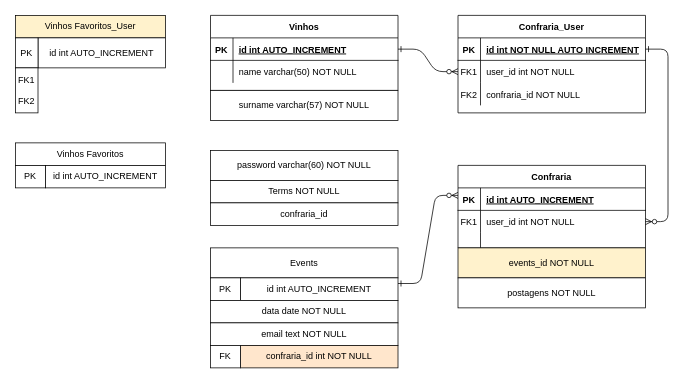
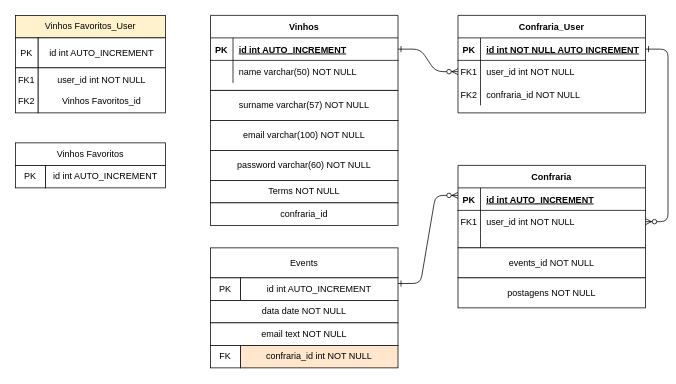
+ <mxCell id="52" value="&lt;div&gt;user_id int NOT NULL&lt;/div&gt;&lt;div&gt;&lt;br&gt;&lt;/div&gt;&lt;div&gt;Vinhos Favoritos_id&lt;br&gt;&lt;/div&gt;" style="rounded=0;whiteSpace=wrap;html=1;" vertex="1" parent="1"><mxGeometry x="50" y="90" width="170" height="60" as="geometry" /></mxCell>
+ <mxCell id="32" value="email varchar(100) NOT NULL" style="rounded=0;whiteSpace=wrap;html=1;" vertex="1" parent="1"><mxGeometry x="280" y="160" width="250" height="40" as="geometry" /></mxCell>
- <mxCell id="34" value="events_id NOT NULL" style="rounded=0;whiteSpace=wrap;html=1;fillColor=#fff2cc;" vertex="1" parent="1"><mxGeometry x="610" y="330" width="250" height="40" as="geometry" /></mxCell>
+ <mxCell id="34" value="events_id NOT NULL" style="rounded=0;whiteSpace=wrap;html=1;" vertex="1" parent="1"><mxGeometry x="610" y="330" width="250" height="40" as="geometry" /></mxCell>
